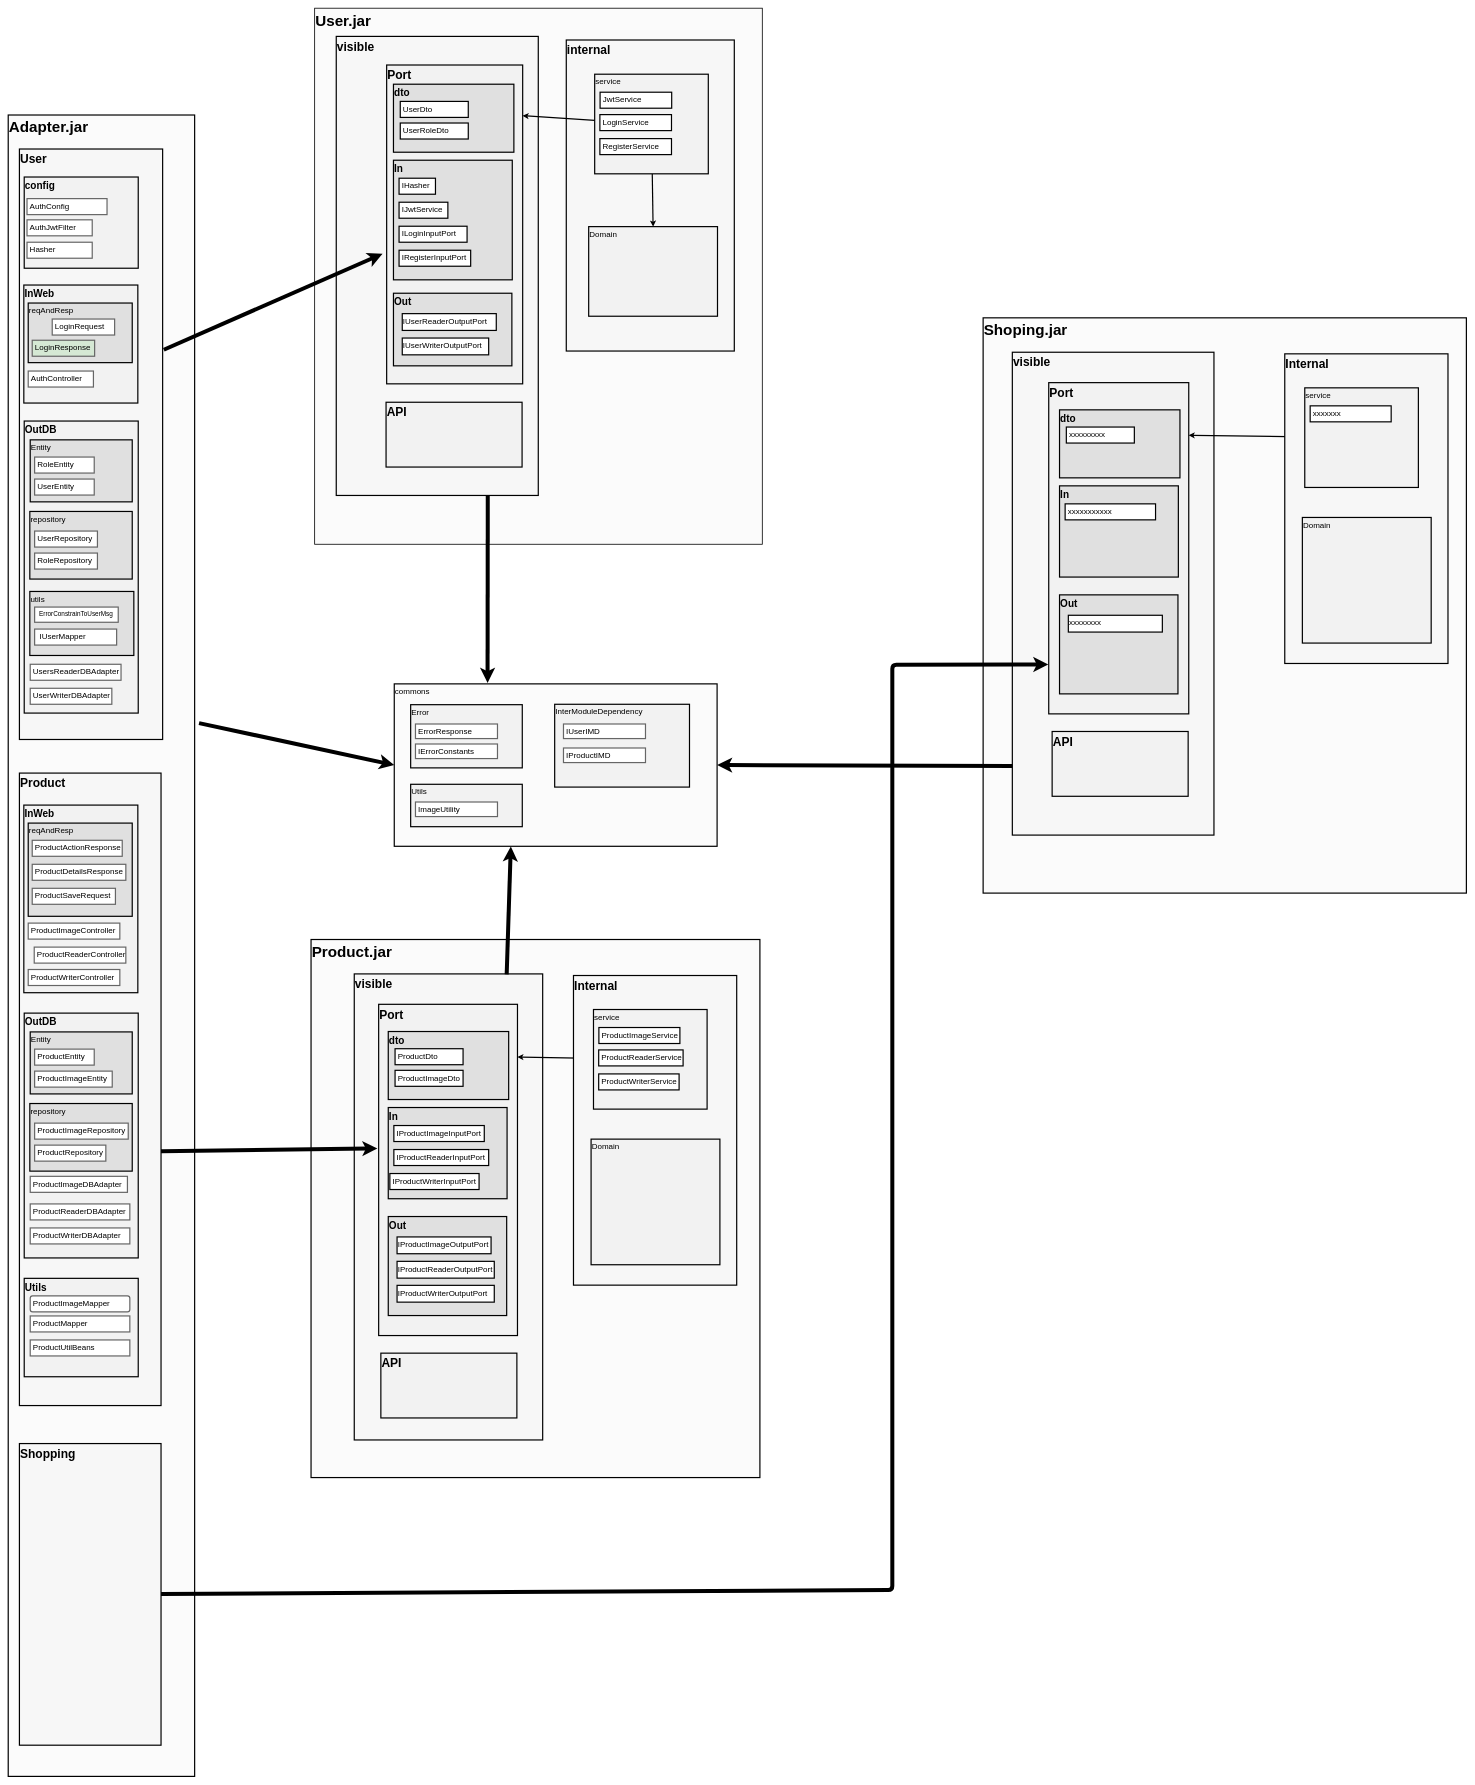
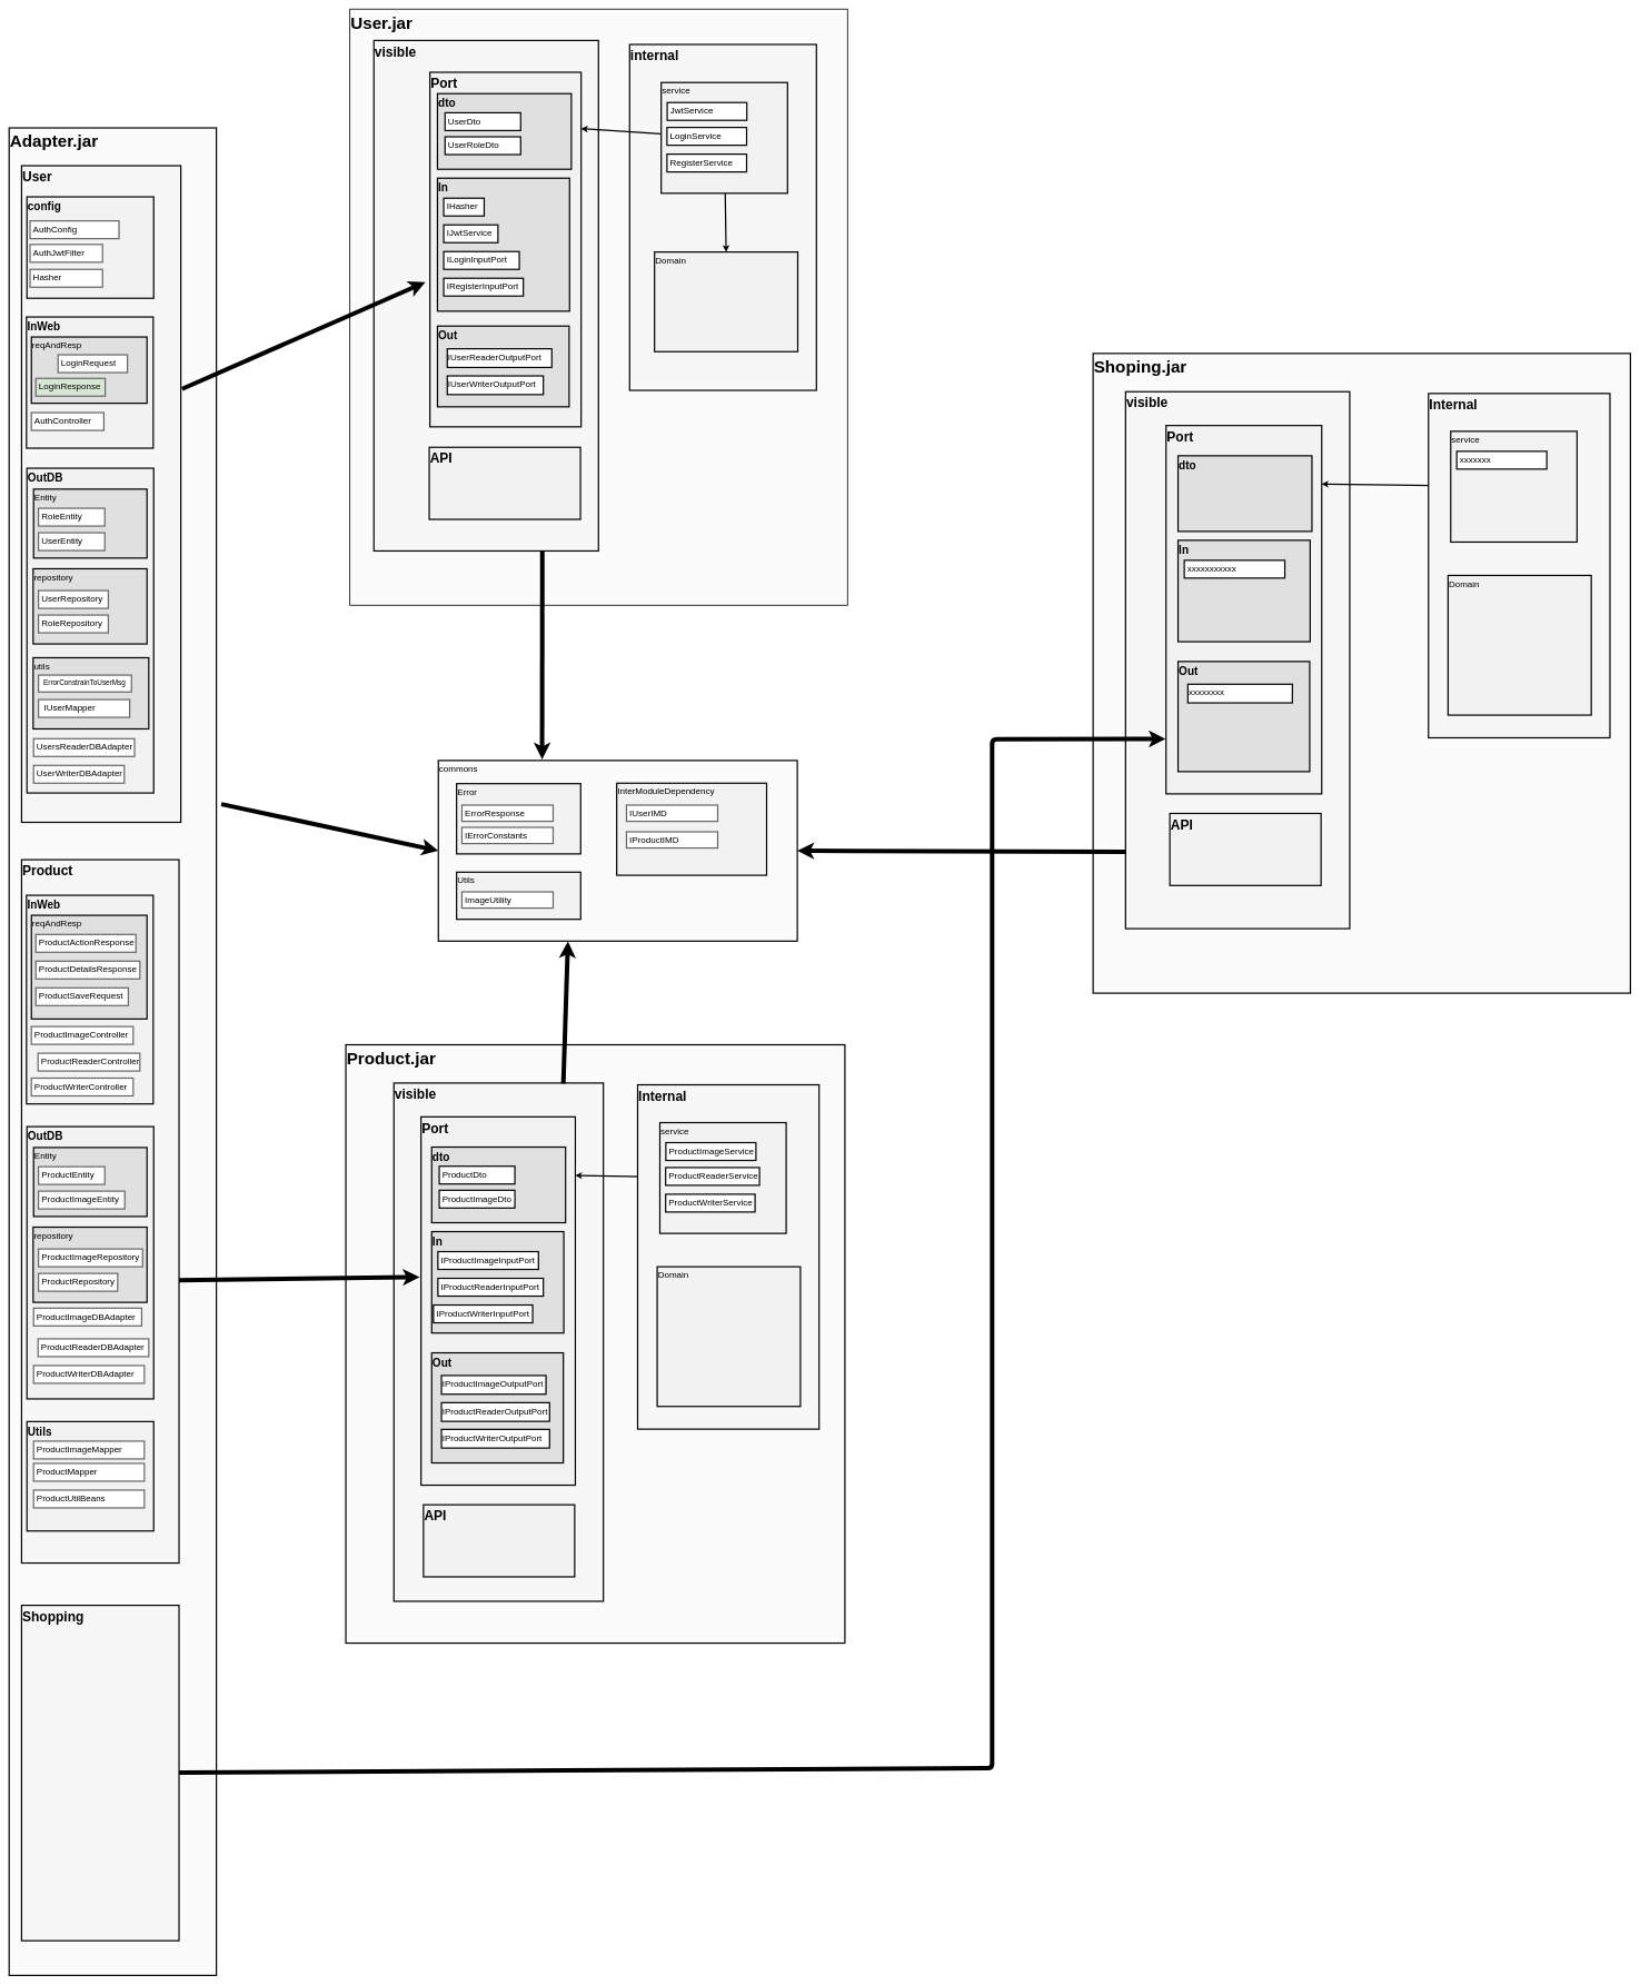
- <mxCell id="112" value="xxxxxxxxx" style="rounded=0;fontSize=20;align=left;verticalAlign=top;labelBackgroundColor=none;fontColor=#000000;spacingLeft=5;strokeWidth=3;" parent="1" vertex="1"><mxGeometry x="2665" y="1067" width="170" height="40" as="geometry" /></mxCell>
- <mxCell id="34" value="ProductReaderDBAdapter" style="rounded=0;fontSize=20;align=left;verticalAlign=top;labelBackgroundColor=none;fontColor=#000000;strokeWidth=3;fillColor=#FFFFFF;strokeColor=#666666;spacingRight=0;spacingLeft=5;" parent="1" vertex="1"><mxGeometry x="75" y="3009" width="249" height="40" as="geometry" /></mxCell>
+ <mxCell id="34" value="ProductReaderDBAdapter" style="rounded=0;fontSize=20;align=left;verticalAlign=top;labelBackgroundColor=none;fontColor=#000000;strokeWidth=3;fillColor=#FFFFFF;strokeColor=#666666;spacingRight=0;spacingLeft=5;" parent="1" vertex="1"><mxGeometry x="85" y="3009" width="249" height="40" as="geometry" /></mxCell>
- <mxCell id="47" value="ProductImageMapper" style="fontSize=20;align=left;verticalAlign=top;labelBackgroundColor=none;fontColor=#000000;strokeWidth=3;fillColor=#FFFFFF;strokeColor=#666666;spacingRight=0;spacingLeft=5;rounded=1;" parent="1" vertex="1"><mxGeometry x="75" y="3239" width="249" height="40" as="geometry" /></mxCell>
+ <mxCell id="47" value="ProductImageMapper" style="rounded=0;fontSize=20;align=left;verticalAlign=top;labelBackgroundColor=none;fontColor=#000000;strokeWidth=3;fillColor=#FFFFFF;strokeColor=#666666;spacingRight=0;spacingLeft=5;" parent="1" vertex="1"><mxGeometry x="75" y="3239" width="249" height="40" as="geometry" /></mxCell>
